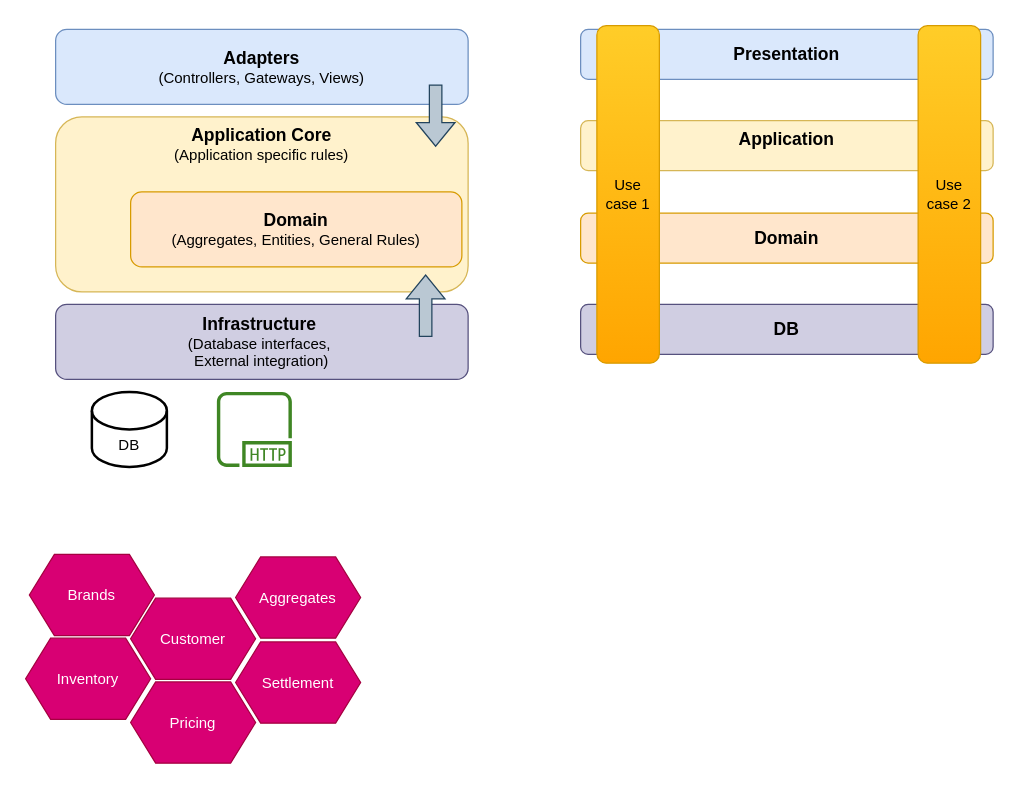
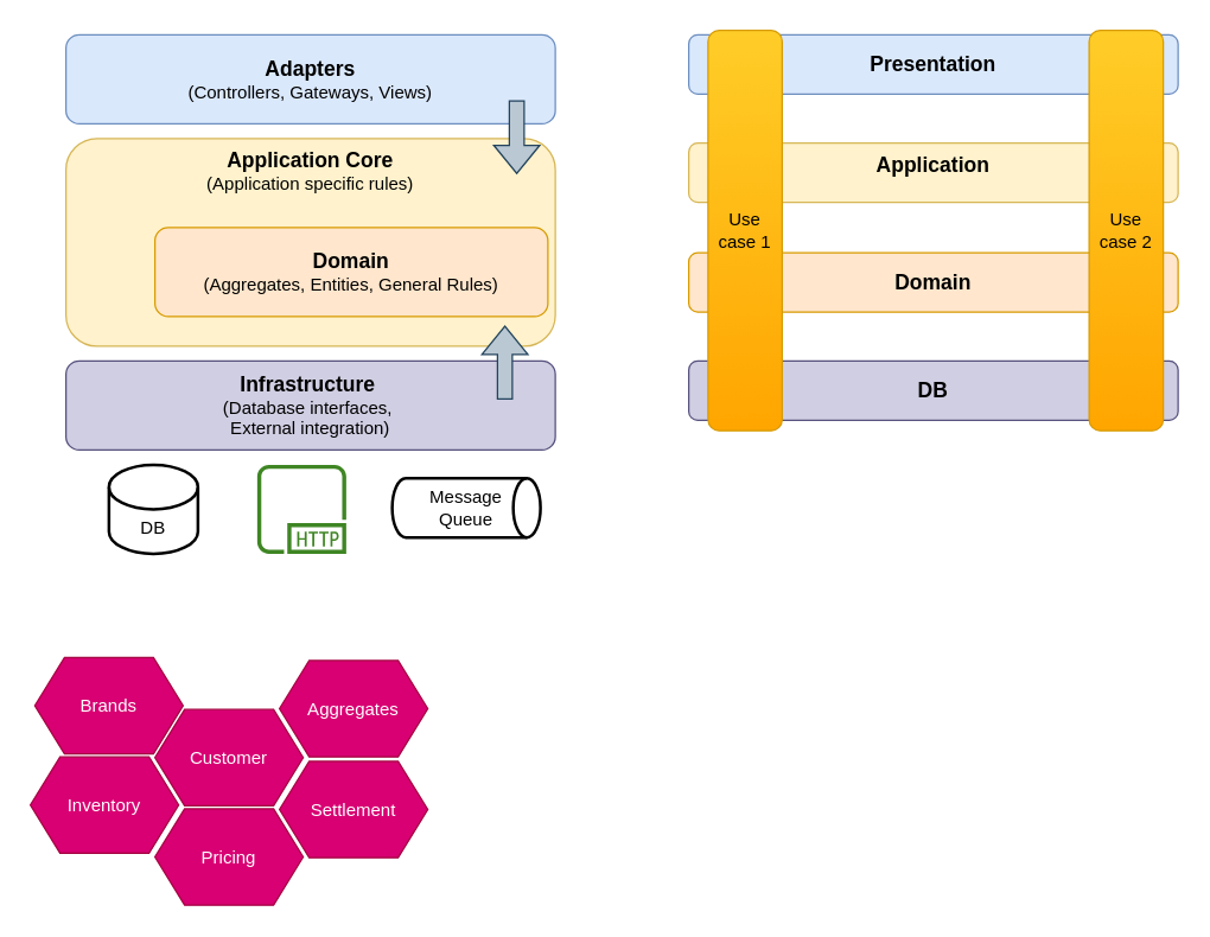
+ <mxCell id="10" value="Message &lt;br&gt;Queue" style="strokeWidth=2;html=1;shape=mxgraph.flowchart.direct_data;whiteSpace=wrap;" vertex="1" parent="1"><mxGeometry x="264" y="322" width="100" height="40" as="geometry" /></mxCell>
